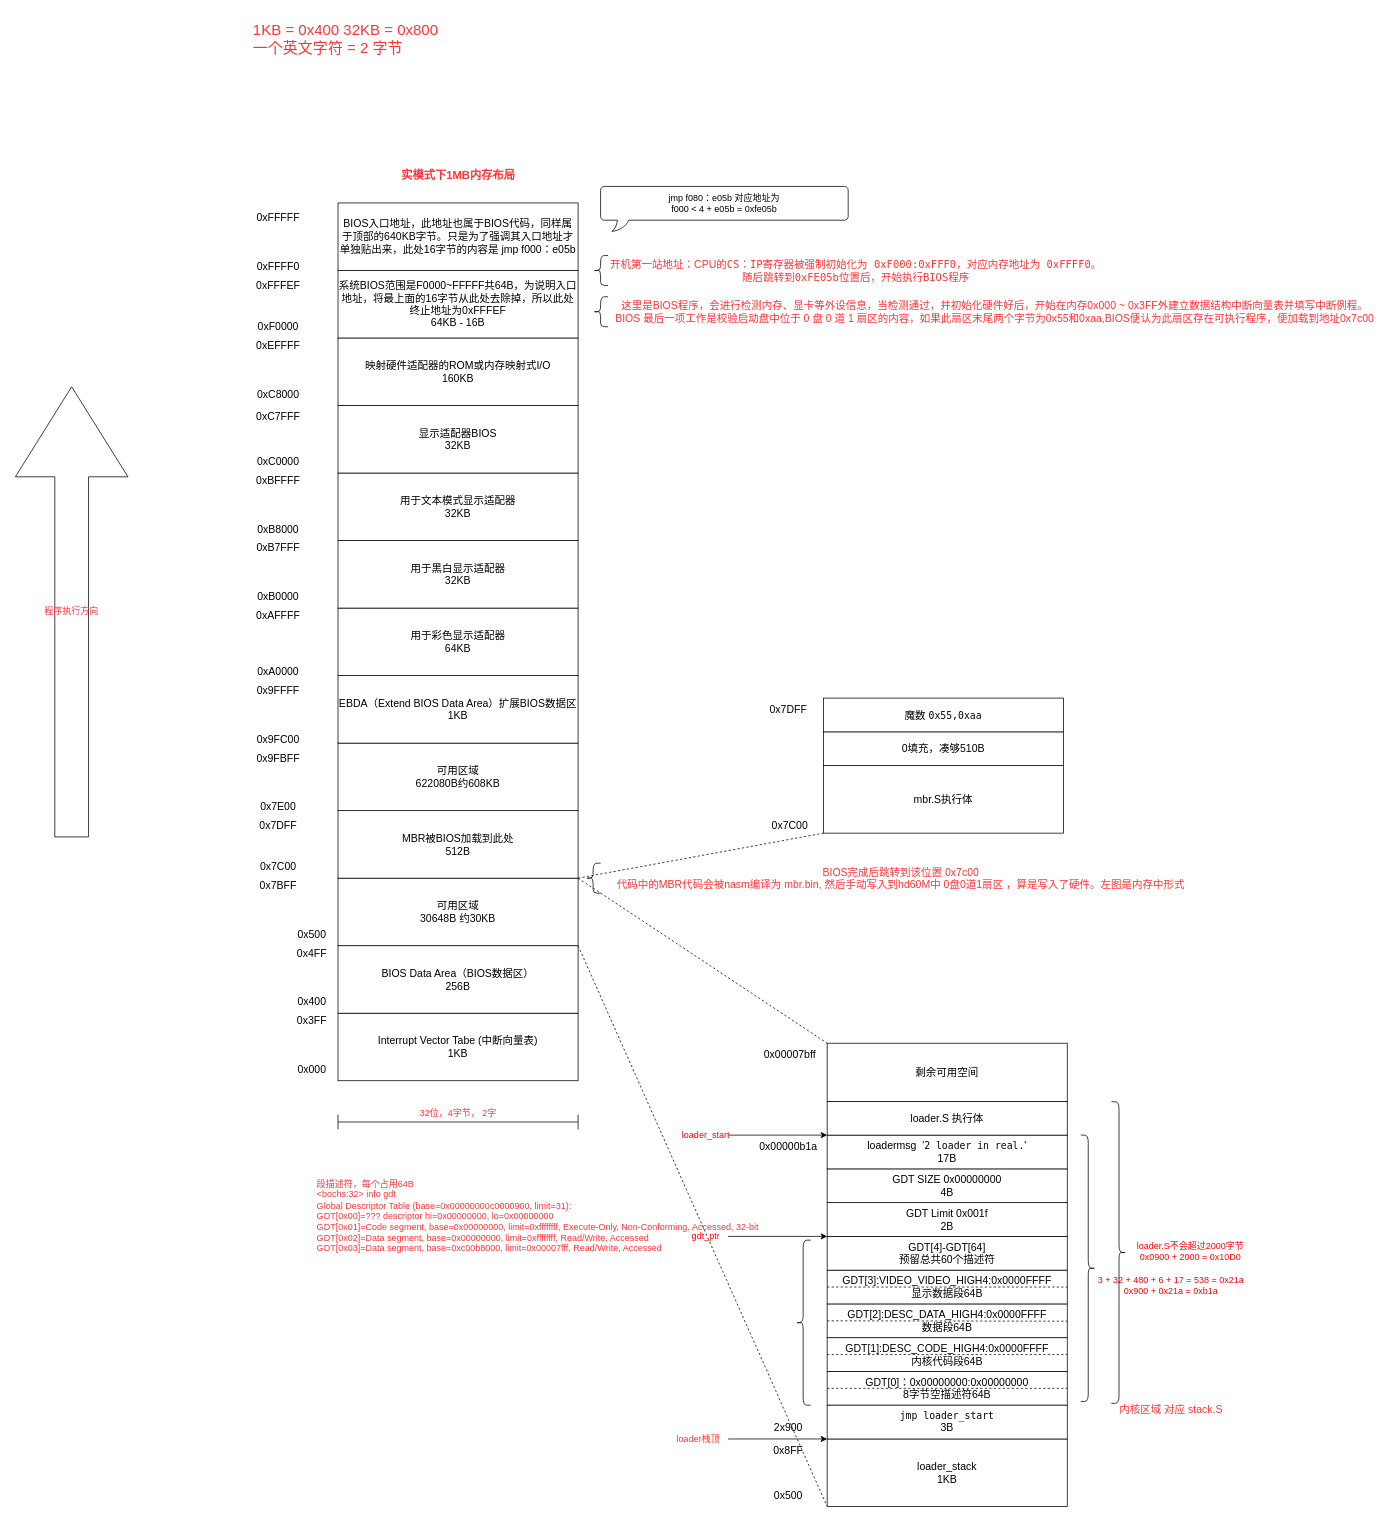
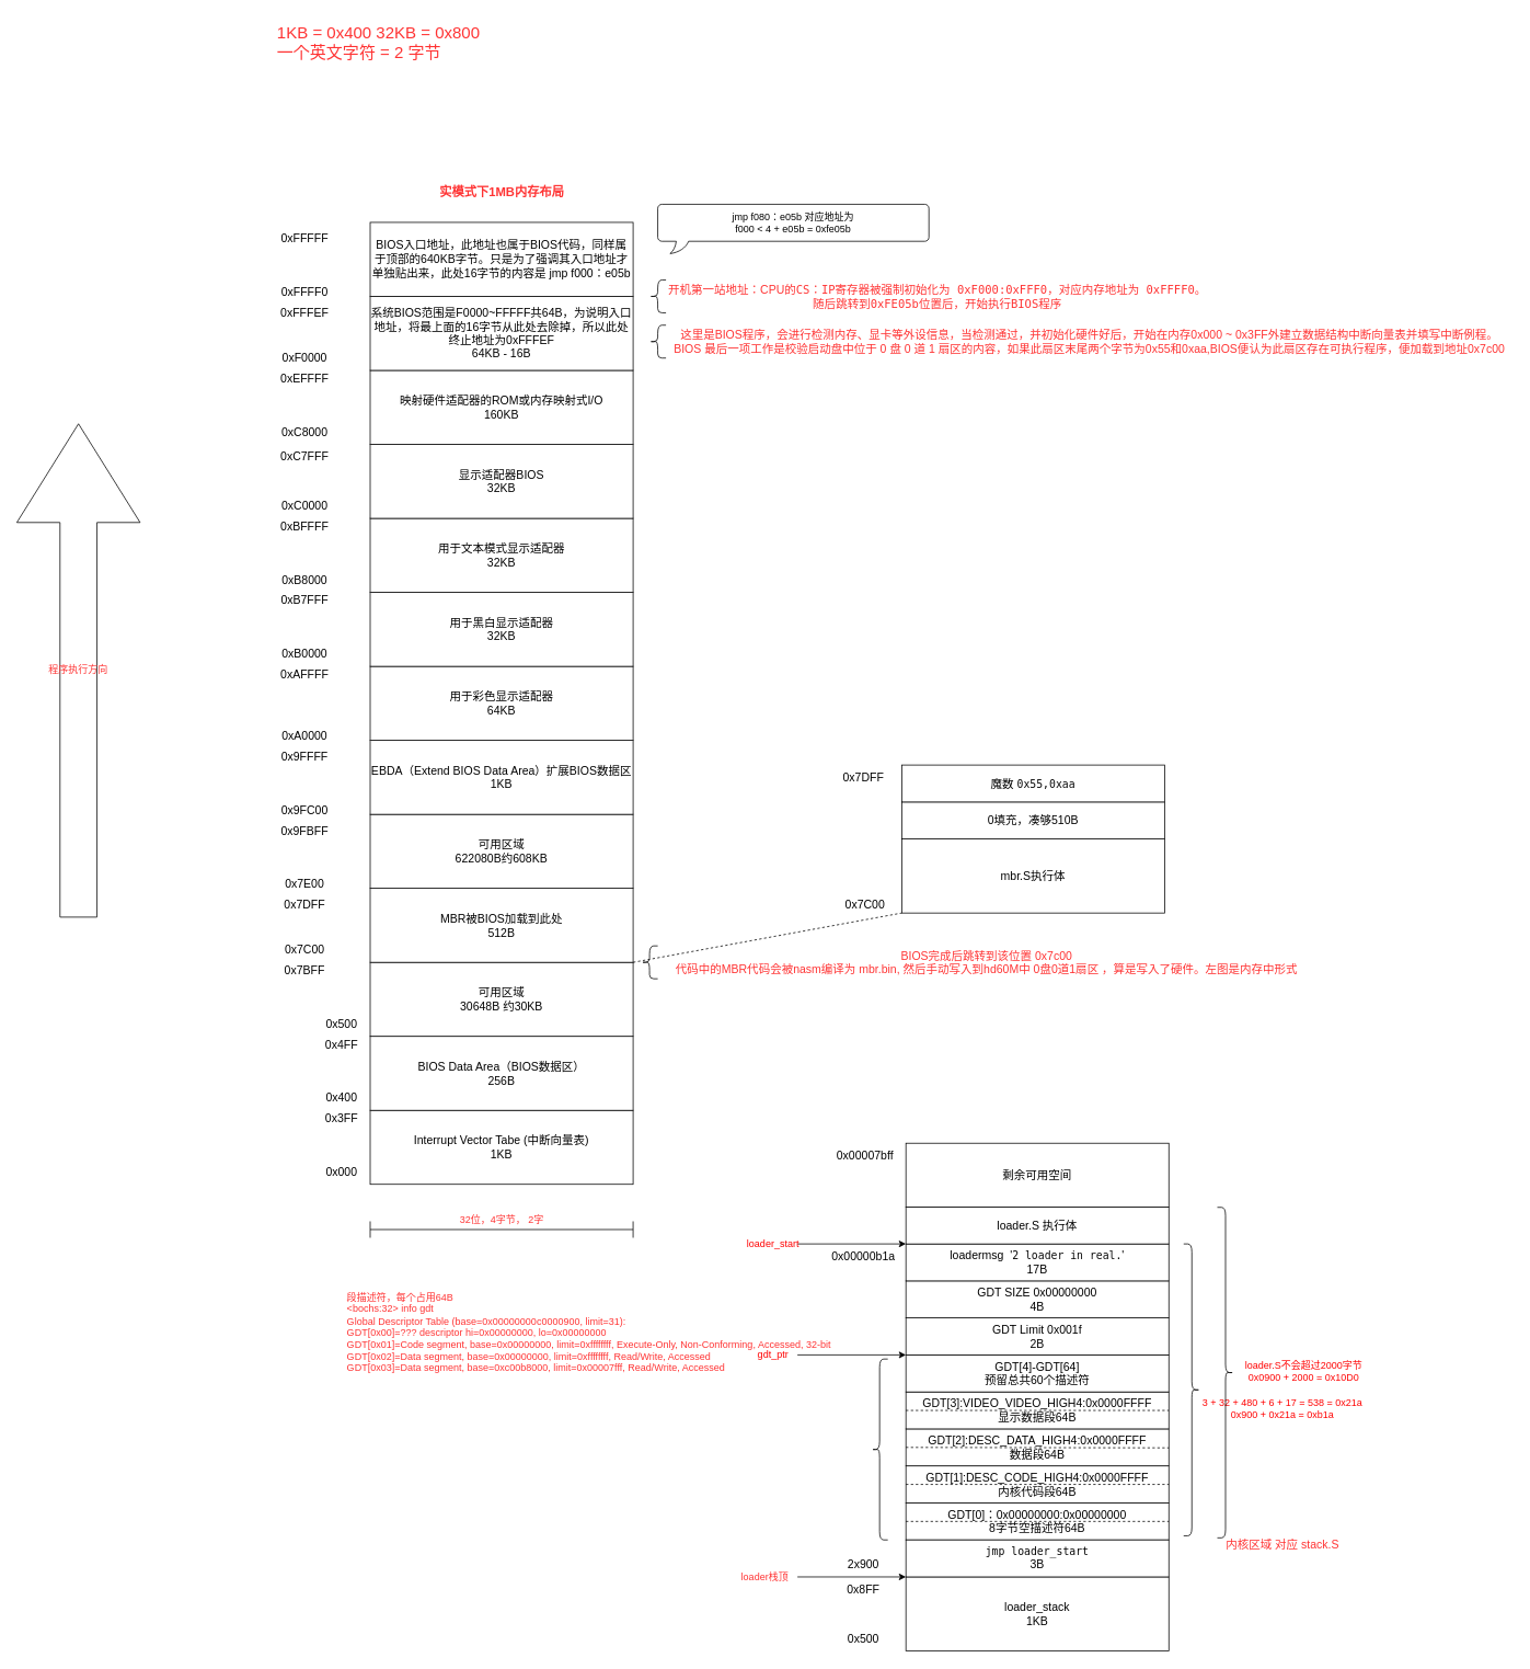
- <mxCell id="7" style="edgeStyle=none;rounded=0;orthogonalLoop=1;jettySize=auto;html=1;exitX=1;exitY=0;exitDx=0;exitDy=0;entryX=0;entryY=0;entryDx=0;entryDy=0;dashed=1;fontColor=#FF0000;endArrow=none;endFill=0;" edge="1" parent="1" source="9" target="91"><mxGeometry relative="1" as="geometry" /></mxCell>
- <mxCell id="8" style="edgeStyle=none;rounded=0;orthogonalLoop=1;jettySize=auto;html=1;exitX=1;exitY=1;exitDx=0;exitDy=0;entryX=0;entryY=1;entryDx=0;entryDy=0;dashed=1;fontColor=#FF0000;endArrow=none;endFill=0;" edge="1" parent="1" source="9" target="57"><mxGeometry relative="1" as="geometry" /></mxCell>
